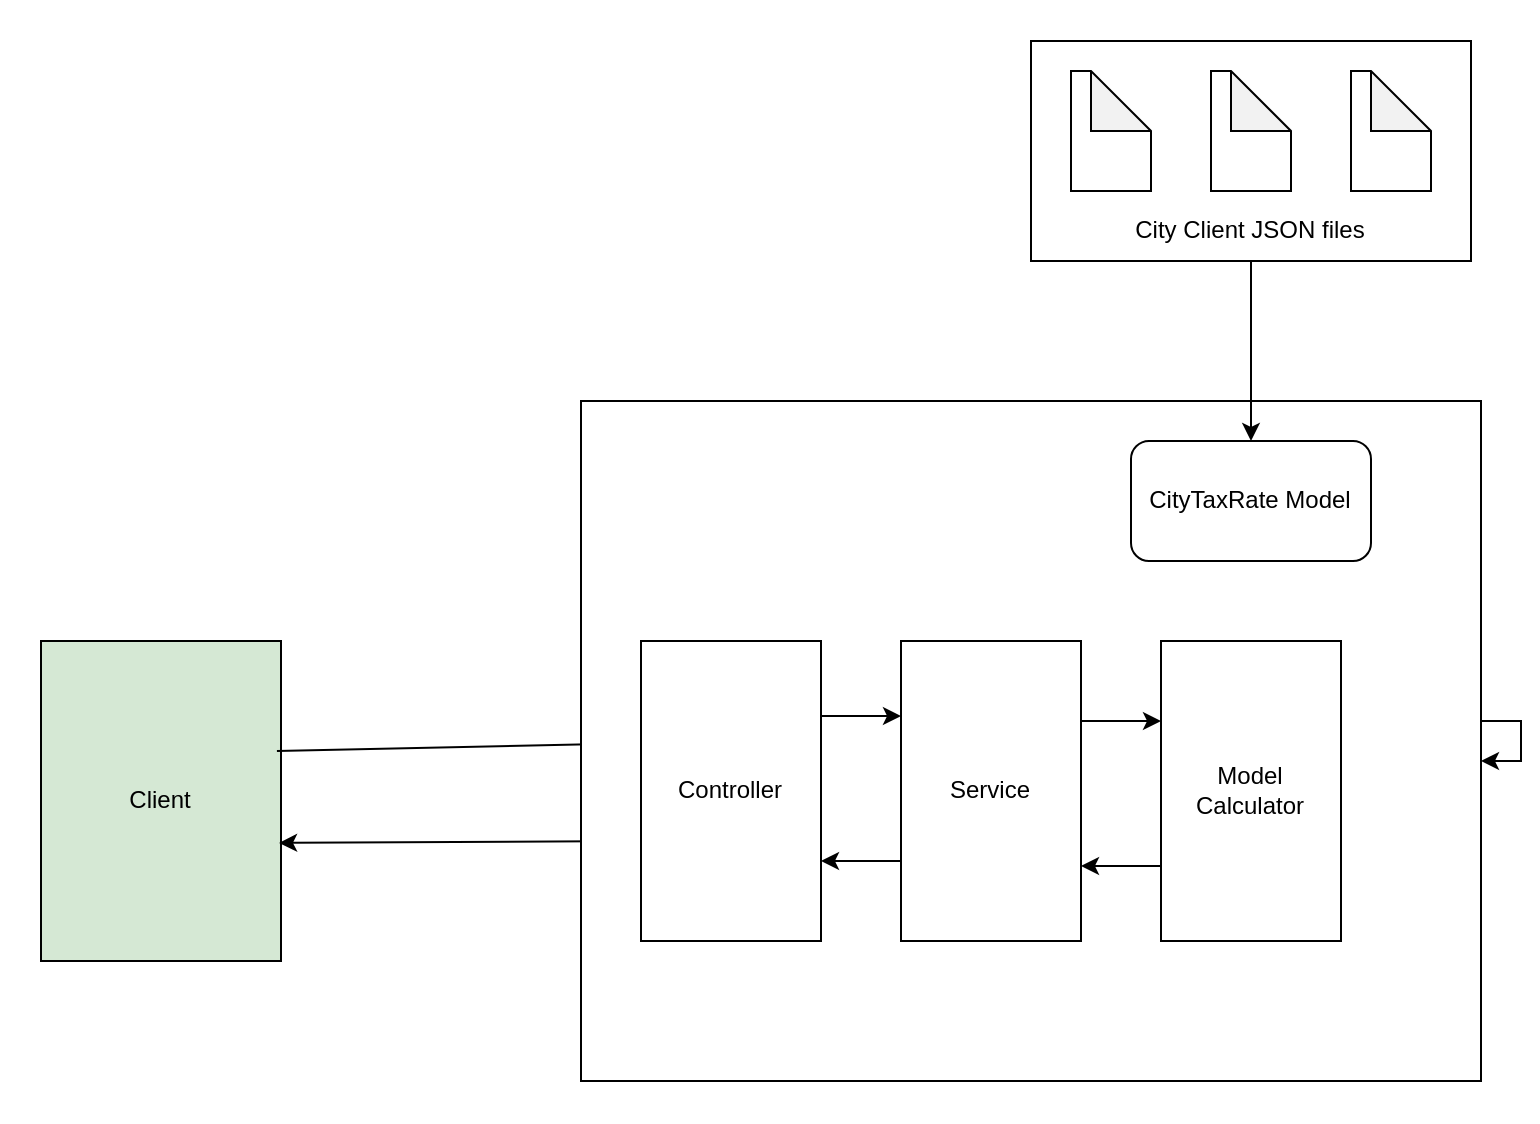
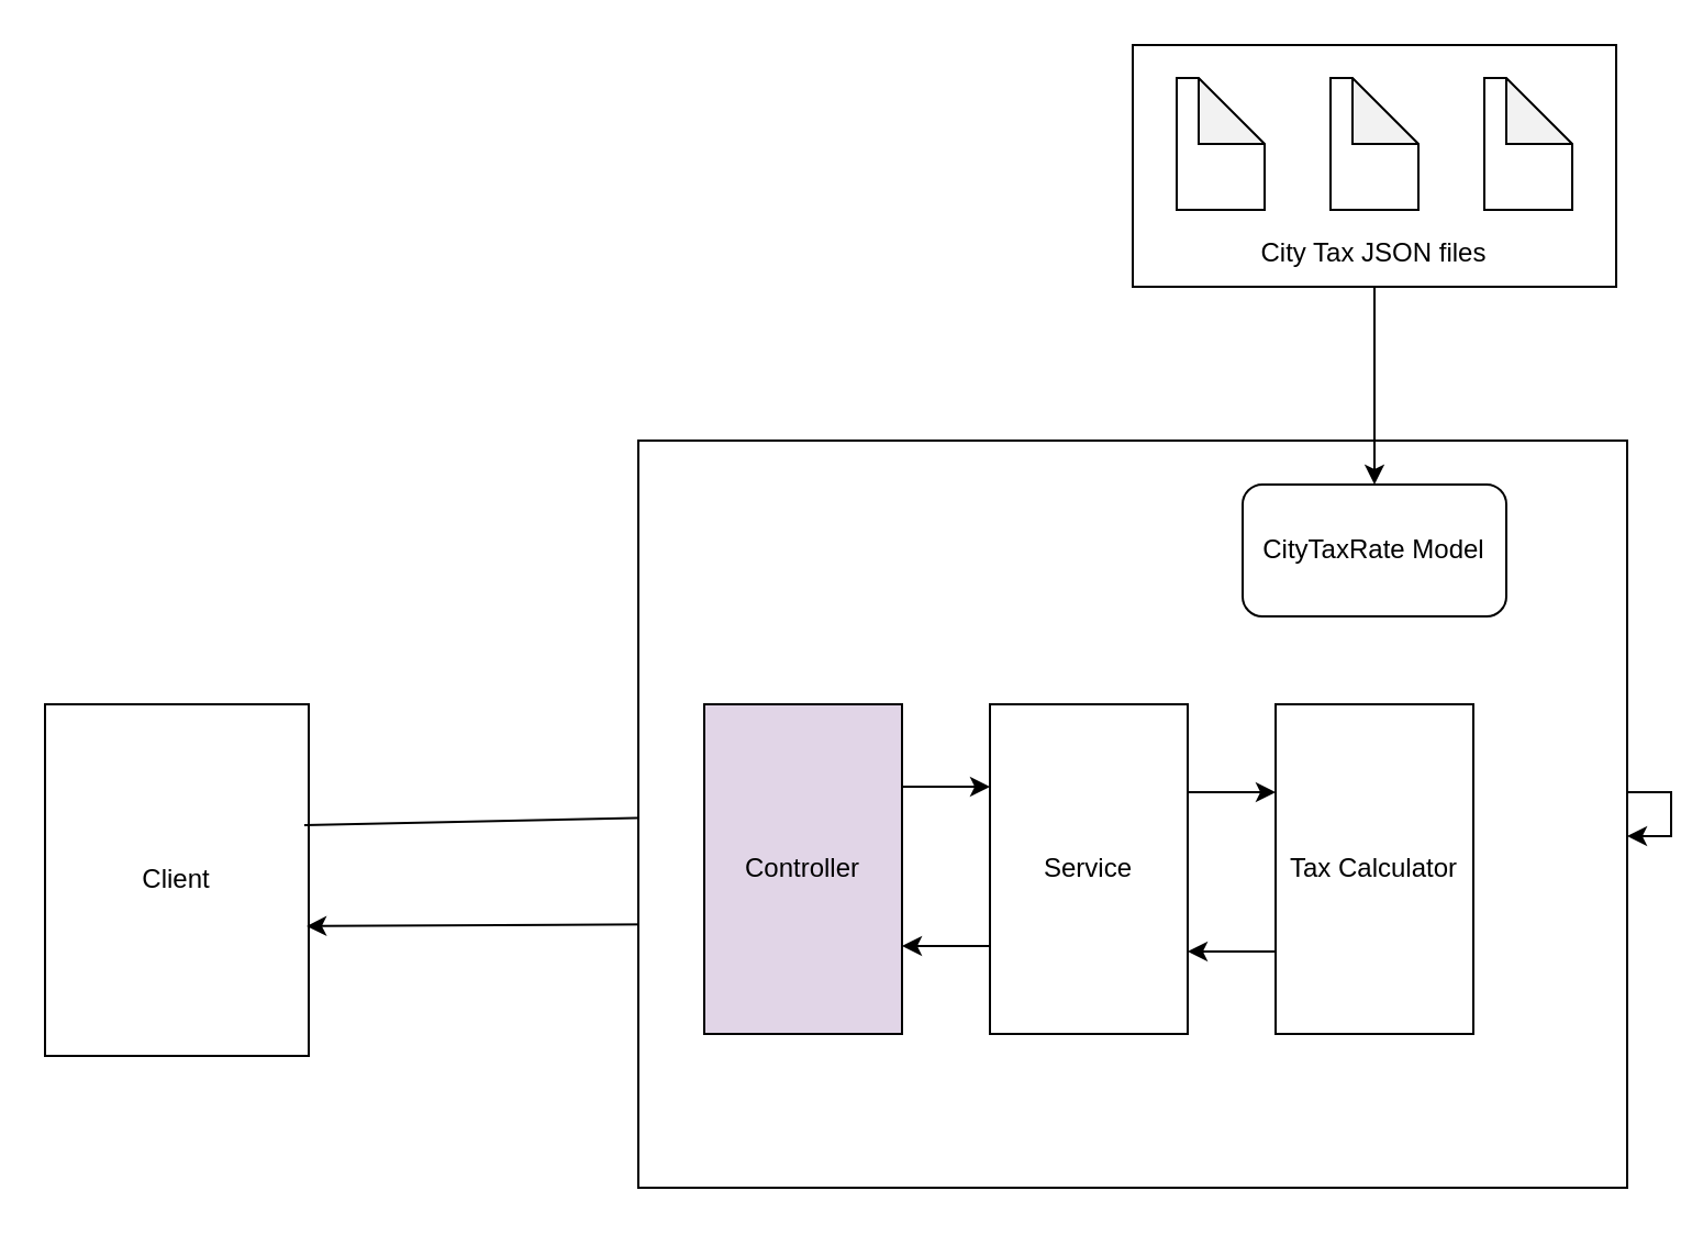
- <mxCell id="14" value="City Client JSON files" style="text;html=1;align=center;verticalAlign=middle;whiteSpace=wrap;rounded=0;" vertex="1" parent="9"><mxGeometry x="20" y="80" width="180" height="30" as="geometry" /></mxCell>
+ <mxCell id="14" value="City Tax JSON files" style="text;html=1;align=center;verticalAlign=middle;whiteSpace=wrap;rounded=0;" vertex="1" parent="9"><mxGeometry x="20" y="80" width="180" height="30" as="geometry" /></mxCell>
- <mxCell id="6" value="Controller" style="rounded=0;whiteSpace=wrap;html=1;" vertex="1" parent="1"><mxGeometry x="320" y="320" width="90" height="150" as="geometry" /></mxCell>
+ <mxCell id="6" value="Controller" style="rounded=0;whiteSpace=wrap;html=1;fillColor=#e1d5e7;" vertex="1" parent="1"><mxGeometry x="320" y="320" width="90" height="150" as="geometry" /></mxCell>
- <mxCell id="8" value="Model Calculator" style="rounded=0;whiteSpace=wrap;html=1;" vertex="1" parent="1"><mxGeometry x="580" y="320" width="90" height="150" as="geometry" /></mxCell>
+ <mxCell id="8" value="Tax Calculator" style="rounded=0;whiteSpace=wrap;html=1;" vertex="1" parent="1"><mxGeometry x="580" y="320" width="90" height="150" as="geometry" /></mxCell>
- <mxCell id="2" value="Client" style="rounded=0;whiteSpace=wrap;html=1;fillColor=#d5e8d4;" vertex="1" parent="1"><mxGeometry x="20" y="320" width="120" height="160" as="geometry" /></mxCell>
+ <mxCell id="2" value="Client" style="rounded=0;whiteSpace=wrap;html=1;" vertex="1" parent="1"><mxGeometry x="20" y="320" width="120" height="160" as="geometry" /></mxCell>
